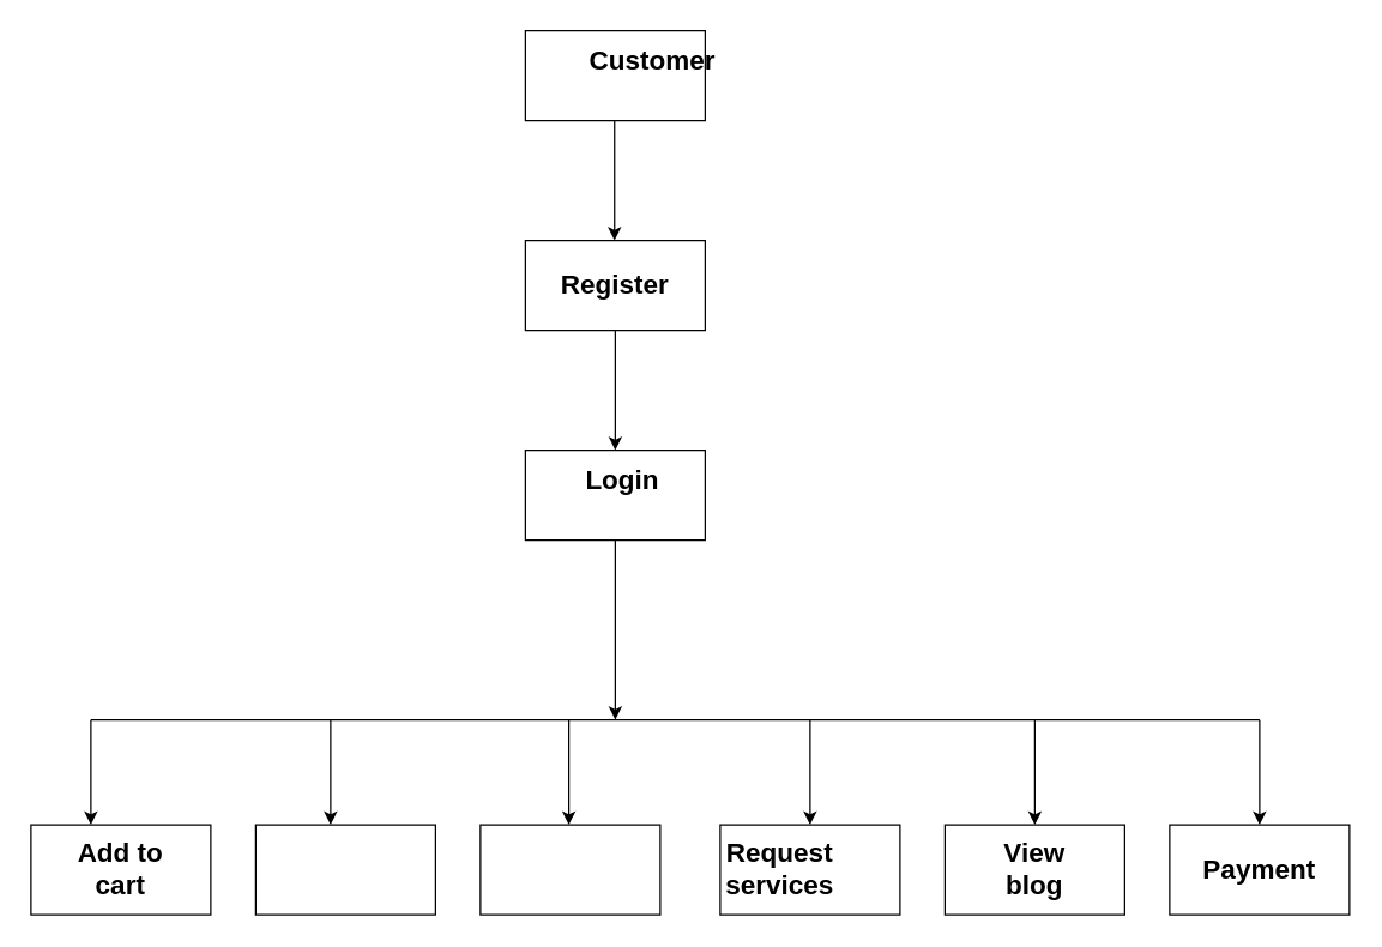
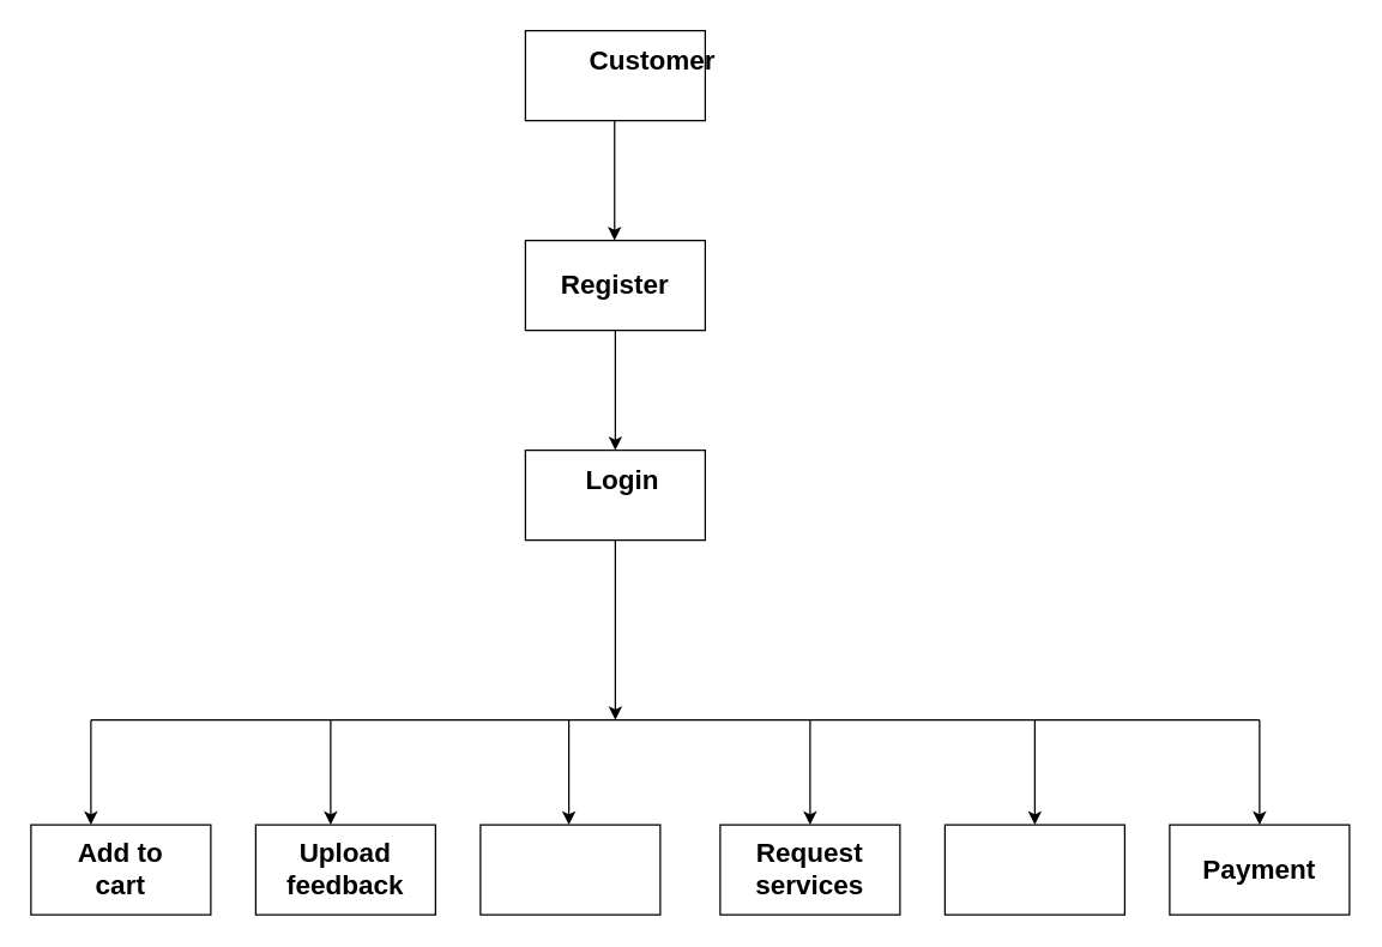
+ <mxCell id="20" value="Upload feedback" style="text;html=1;strokeColor=none;fillColor=none;align=center;verticalAlign=middle;whiteSpace=wrap;rounded=0;fontSize=18;fontStyle=1" parent="1" vertex="1"><mxGeometry x="170" y="565" width="120" height="30" as="geometry" /></mxCell>
- <mxCell id="21" value="Request services" style="text;html=1;strokeColor=none;fillColor=none;align=center;verticalAlign=middle;whiteSpace=wrap;rounded=0;fontSize=18;fontStyle=1" parent="1" vertex="1"><mxGeometry x="490" y="565" width="60" height="30" as="geometry" /></mxCell>
+ <mxCell id="21" value="Request services" style="text;html=1;strokeColor=none;fillColor=none;align=center;verticalAlign=middle;whiteSpace=wrap;rounded=0;fontSize=18;fontStyle=1" parent="1" vertex="1"><mxGeometry x="510" y="565" width="60" height="30" as="geometry" /></mxCell>
- <mxCell id="22" value="View blog" style="text;html=1;strokeColor=none;fillColor=none;align=center;verticalAlign=middle;whiteSpace=wrap;rounded=0;fontSize=18;fontStyle=1" parent="1" vertex="1"><mxGeometry x="660" y="565" width="60" height="30" as="geometry" /></mxCell>
